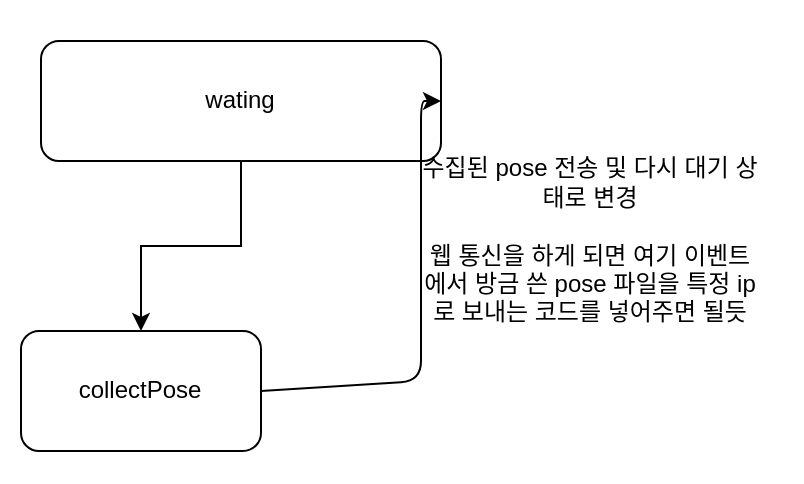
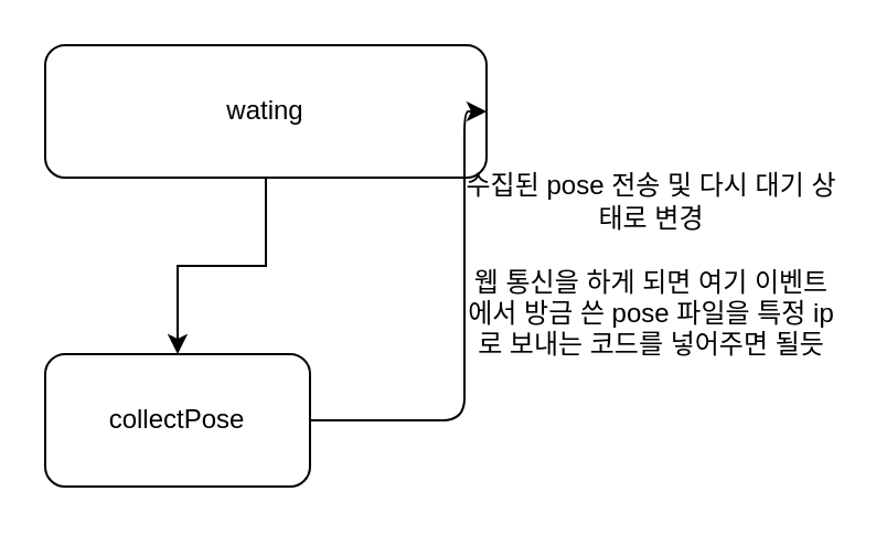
- <mxCell id="4" value="collectPose" style="rounded=1;whiteSpace=wrap;html=1;" vertex="1" parent="1"><mxGeometry x="10" y="165" width="120" height="60" as="geometry" /></mxCell>
+ <mxCell id="4" value="collectPose" style="rounded=1;whiteSpace=wrap;html=1;" vertex="1" parent="1"><mxGeometry x="20" y="160" width="120" height="60" as="geometry" /></mxCell>
